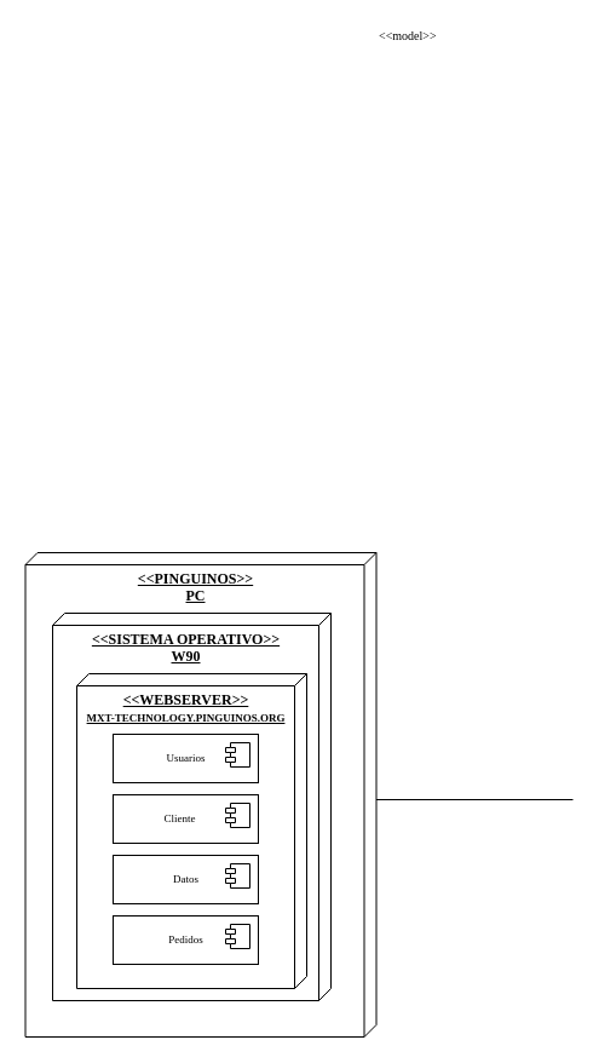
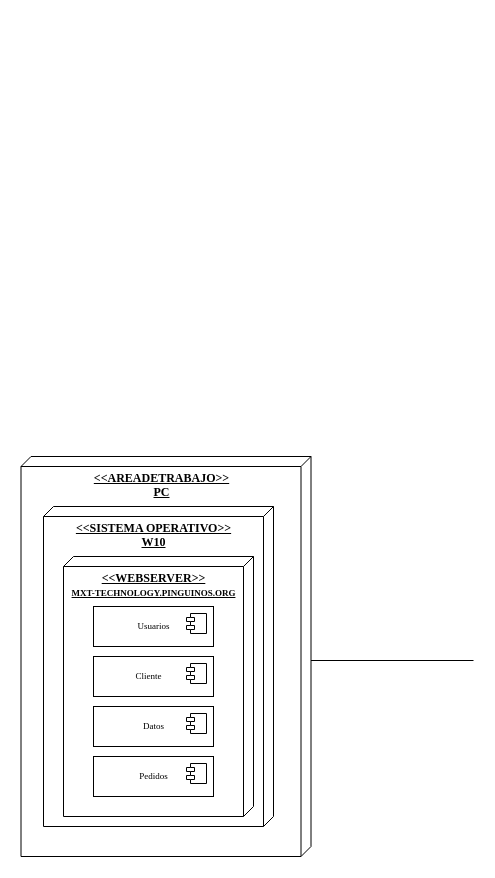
- <mxCell id="2" value="&amp;lt;&amp;lt;model&amp;gt;&amp;gt;" style="text;html=1;align=left;verticalAlign=top;spacingTop=-4;fontSize=10;fontFamily=Verdana" parent="1" vertex="1"><mxGeometry x="310.5" y="20.5" width="130" height="20" as="geometry" /></mxCell>
- <mxCell id="3" value="&lt;b&gt;&amp;lt;&amp;lt;PINGUINOS&amp;gt;&amp;gt;&lt;br&gt;PC&lt;br&gt;&lt;br&gt;&lt;/b&gt;" style="verticalAlign=top;align=center;spacingTop=8;spacingLeft=2;spacingRight=12;shape=cube;size=10;direction=south;fontStyle=4;html=1;fontFamily=Lucida Console;" vertex="1" parent="1"><mxGeometry x="20.5" y="456" width="290" height="400" as="geometry" /></mxCell>
+ <mxCell id="3" value="&lt;b&gt;&amp;lt;&amp;lt;AREADETRABAJO&amp;gt;&amp;gt;&lt;br&gt;PC&lt;br&gt;&lt;br&gt;&lt;/b&gt;" style="verticalAlign=top;align=center;spacingTop=8;spacingLeft=2;spacingRight=12;shape=cube;size=10;direction=south;fontStyle=4;html=1;fontFamily=Lucida Console;" vertex="1" parent="1"><mxGeometry x="20.5" y="456" width="290" height="400" as="geometry" /></mxCell>
- <mxCell id="4" value="&lt;b&gt;&amp;lt;&amp;lt;SISTEMA OPERATIVO&amp;gt;&amp;gt;&lt;br&gt;W90&lt;br&gt;&lt;/b&gt;" style="verticalAlign=top;align=center;spacingTop=8;spacingLeft=2;spacingRight=12;shape=cube;size=10;direction=south;fontStyle=4;html=1;fontFamily=Lucida Console;" vertex="1" parent="1"><mxGeometry x="43" y="506" width="230" height="320" as="geometry" /></mxCell>
+ <mxCell id="4" value="&lt;b&gt;&amp;lt;&amp;lt;SISTEMA OPERATIVO&amp;gt;&amp;gt;&lt;br&gt;W10&lt;br&gt;&lt;/b&gt;" style="verticalAlign=top;align=center;spacingTop=8;spacingLeft=2;spacingRight=12;shape=cube;size=10;direction=south;fontStyle=4;html=1;fontFamily=Lucida Console;" vertex="1" parent="1"><mxGeometry x="43" y="506" width="230" height="320" as="geometry" /></mxCell>
